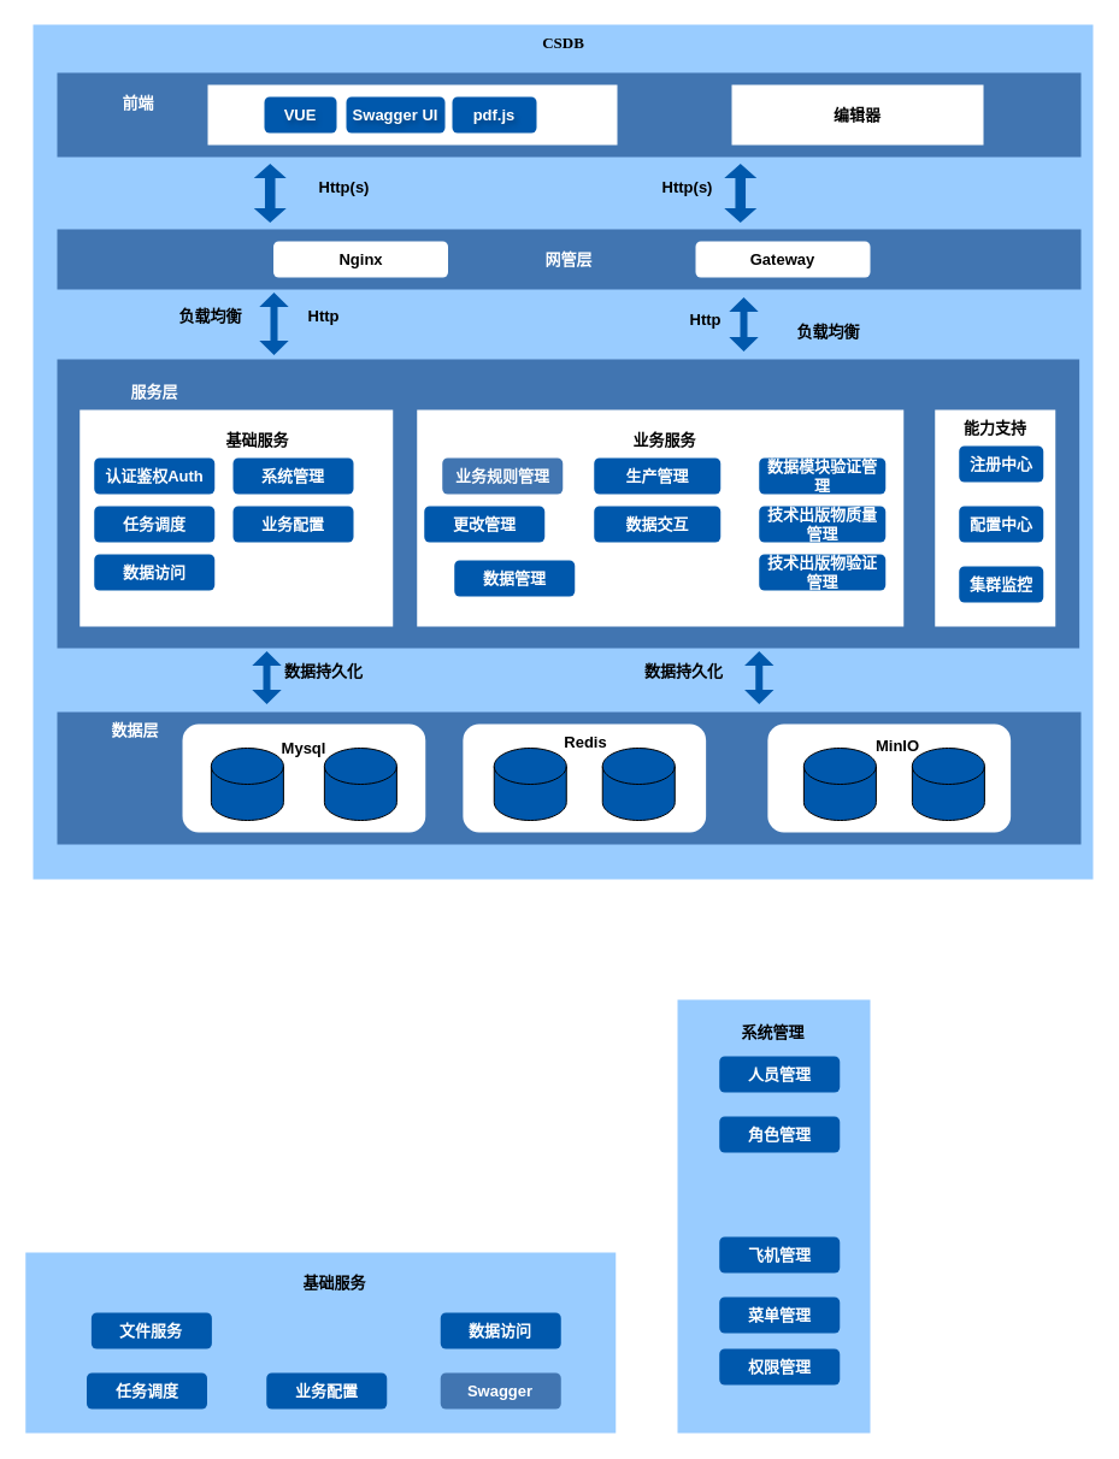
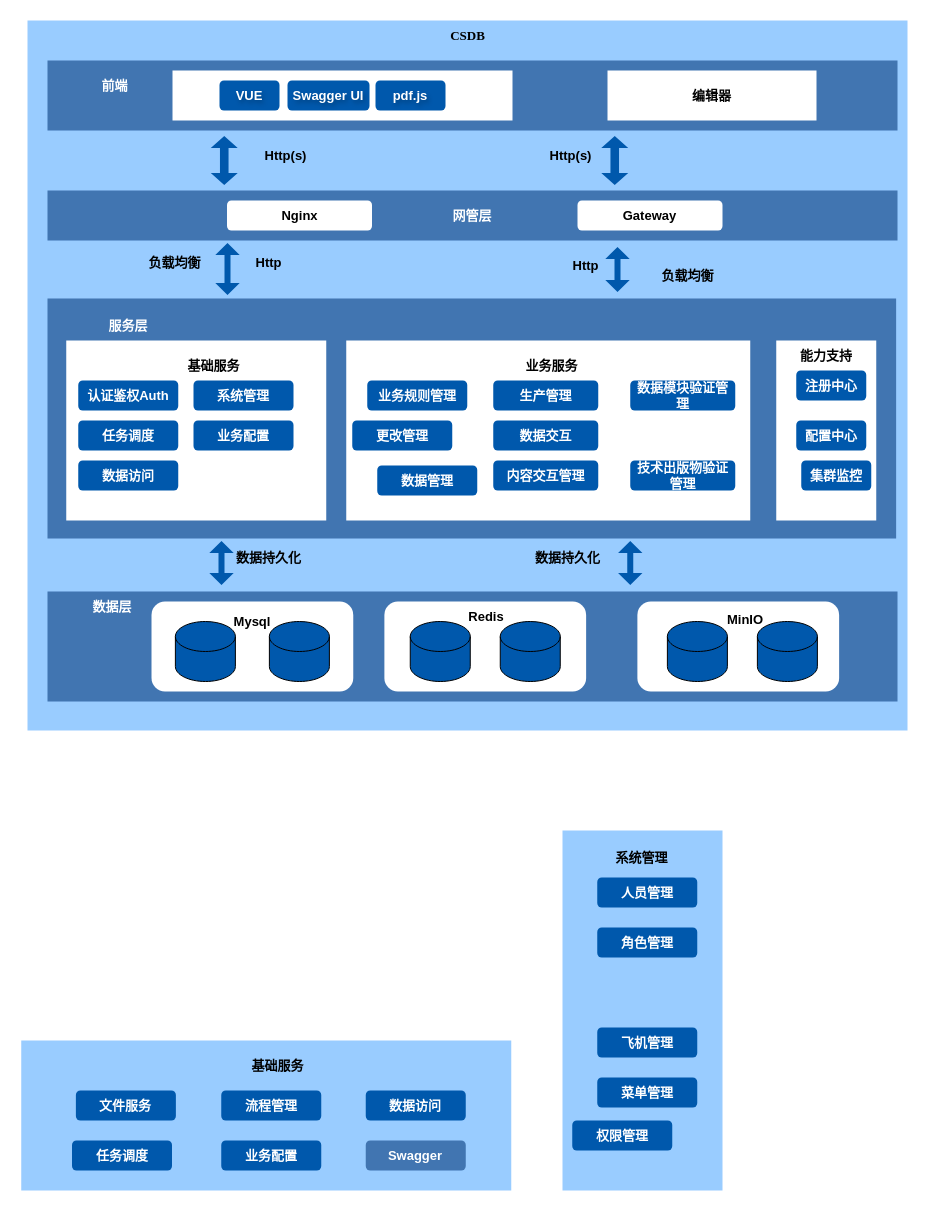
- <mxCell id="20" value="业务规则管理" style="rounded=1;whiteSpace=wrap;html=1;fontStyle=1;fontSize=13;strokeColor=none;fillColor=#4175b1;fontColor=#FFFFFF;" vertex="1" parent="1"><mxGeometry x="366.75" y="380" width="100" height="30" as="geometry" /></mxCell>
+ <mxCell id="20" value="业务规则管理" style="rounded=1;whiteSpace=wrap;html=1;fontStyle=1;fontSize=13;strokeColor=none;fillColor=#0058AC;fontColor=#FFFFFF;" vertex="1" parent="1"><mxGeometry x="366.75" y="380" width="100" height="30" as="geometry" /></mxCell>
- <mxCell id="29" value="技术出版物质量管理" style="rounded=1;whiteSpace=wrap;html=1;fontStyle=1;fontSize=13;strokeColor=none;fillColor=#0058AC;fontColor=#FFFFFF;" vertex="1" parent="1"><mxGeometry x="629.75" y="420" width="105" height="30" as="geometry" /></mxCell>
+ <mxCell id="25" value="内容交互管理" style="rounded=1;whiteSpace=wrap;html=1;fontStyle=1;fontSize=13;strokeColor=none;fillColor=#0058AC;fontColor=#FFFFFF;" vertex="1" parent="1"><mxGeometry x="492.75" y="460" width="105" height="30" as="geometry" /></mxCell>
- <mxCell id="10" value="集群监控" style="rounded=1;whiteSpace=wrap;html=1;fontStyle=1;fontSize=13;strokeColor=none;fillColor=#0058AC;fontColor=#FFFFFF;" vertex="1" parent="1"><mxGeometry x="795.75" y="470" width="70" height="30" as="geometry" /></mxCell>
+ <mxCell id="10" value="集群监控" style="rounded=1;whiteSpace=wrap;html=1;fontStyle=1;fontSize=13;strokeColor=none;fillColor=#0058AC;fontColor=#FFFFFF;" vertex="1" parent="1"><mxGeometry x="800.75" y="460" width="70" height="30" as="geometry" /></mxCell>
+ <mxCell id="73" value="流程管理" style="rounded=1;whiteSpace=wrap;html=1;fontStyle=1;fontSize=13;strokeColor=none;fillColor=#0058AC;fontColor=#FFFFFF;" vertex="1" parent="1"><mxGeometry x="220.75" y="1090" width="100" height="30" as="geometry" /></mxCell>
- <mxCell id="82" value="权限管理" style="rounded=1;whiteSpace=wrap;html=1;fontStyle=1;fontSize=13;strokeColor=none;fillColor=#0058AC;fontColor=#FFFFFF;" vertex="1" parent="1"><mxGeometry x="596.75" y="1120" width="100" height="30" as="geometry" /></mxCell>
+ <mxCell id="82" value="权限管理" style="rounded=1;whiteSpace=wrap;html=1;fontStyle=1;fontSize=13;strokeColor=none;fillColor=#0058AC;fontColor=#FFFFFF;" vertex="1" parent="1"><mxGeometry x="571.75" y="1120" width="100" height="30" as="geometry" /></mxCell>
